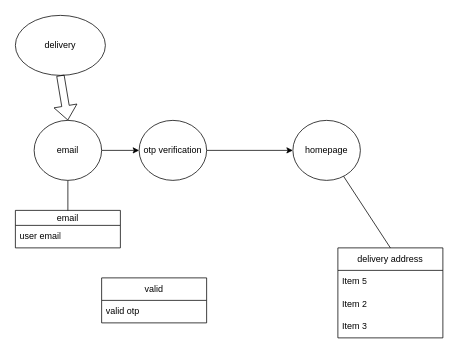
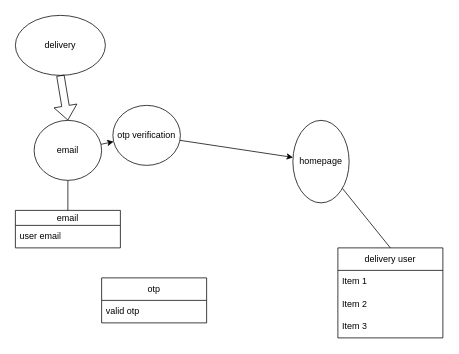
- <mxCell id="6" value="otp verification" style="ellipse;whiteSpace=wrap;html=1;rounded=0;" vertex="1" parent="1"><mxGeometry x="185" y="160" width="90" height="80" as="geometry" /></mxCell>
+ <mxCell id="6" value="otp verification" style="ellipse;whiteSpace=wrap;html=1;rounded=0;" vertex="1" parent="1"><mxGeometry x="150" y="140" width="90" height="80" as="geometry" /></mxCell>
- <mxCell id="8" value="homepage" style="ellipse;whiteSpace=wrap;html=1;rounded=0;" vertex="1" parent="1"><mxGeometry x="390" y="160" width="90" height="80" as="geometry" /></mxCell>
+ <mxCell id="8" value="homepage" style="ellipse;whiteSpace=wrap;html=1;rounded=0;" vertex="1" parent="1"><mxGeometry x="390" y="160" width="75" height="110" as="geometry" /></mxCell>
- <mxCell id="15" value="delivery address" style="swimlane;fontStyle=0;childLayout=stackLayout;horizontal=1;startSize=30;horizontalStack=0;resizeParent=1;resizeParentMax=0;resizeLast=0;collapsible=1;marginBottom=0;whiteSpace=wrap;html=1;rounded=0;" vertex="1" parent="1"><mxGeometry x="450" y="330" width="140" height="120" as="geometry" /></mxCell>
+ <mxCell id="15" value="delivery user" style="swimlane;fontStyle=0;childLayout=stackLayout;horizontal=1;startSize=30;horizontalStack=0;resizeParent=1;resizeParentMax=0;resizeLast=0;collapsible=1;marginBottom=0;whiteSpace=wrap;html=1;rounded=0;" vertex="1" parent="1"><mxGeometry x="450" y="330" width="140" height="120" as="geometry" /></mxCell>
- <mxCell id="16" value="Item 5" style="text;strokeColor=none;fillColor=none;align=left;verticalAlign=middle;spacingLeft=4;spacingRight=4;overflow=hidden;points=[[0,0.5],[1,0.5]];portConstraint=eastwest;rotatable=0;whiteSpace=wrap;html=1;rounded=0;" vertex="1" parent="15"><mxGeometry y="30" width="140" height="30" as="geometry" /></mxCell>
+ <mxCell id="16" value="Item 1" style="text;strokeColor=none;fillColor=none;align=left;verticalAlign=middle;spacingLeft=4;spacingRight=4;overflow=hidden;points=[[0,0.5],[1,0.5]];portConstraint=eastwest;rotatable=0;whiteSpace=wrap;html=1;rounded=0;" vertex="1" parent="15"><mxGeometry y="30" width="140" height="30" as="geometry" /></mxCell>
- <mxCell id="11" value="valid" style="swimlane;fontStyle=0;childLayout=stackLayout;horizontal=1;startSize=30;horizontalStack=0;resizeParent=1;resizeParentMax=0;resizeLast=0;collapsible=1;marginBottom=0;whiteSpace=wrap;html=1;rounded=0;" vertex="1" parent="1"><mxGeometry x="135" y="370" width="140" height="60" as="geometry" /></mxCell>
+ <mxCell id="11" value="otp" style="swimlane;fontStyle=0;childLayout=stackLayout;horizontal=1;startSize=30;horizontalStack=0;resizeParent=1;resizeParentMax=0;resizeLast=0;collapsible=1;marginBottom=0;whiteSpace=wrap;html=1;rounded=0;" vertex="1" parent="1"><mxGeometry x="135" y="370" width="140" height="60" as="geometry" /></mxCell>
